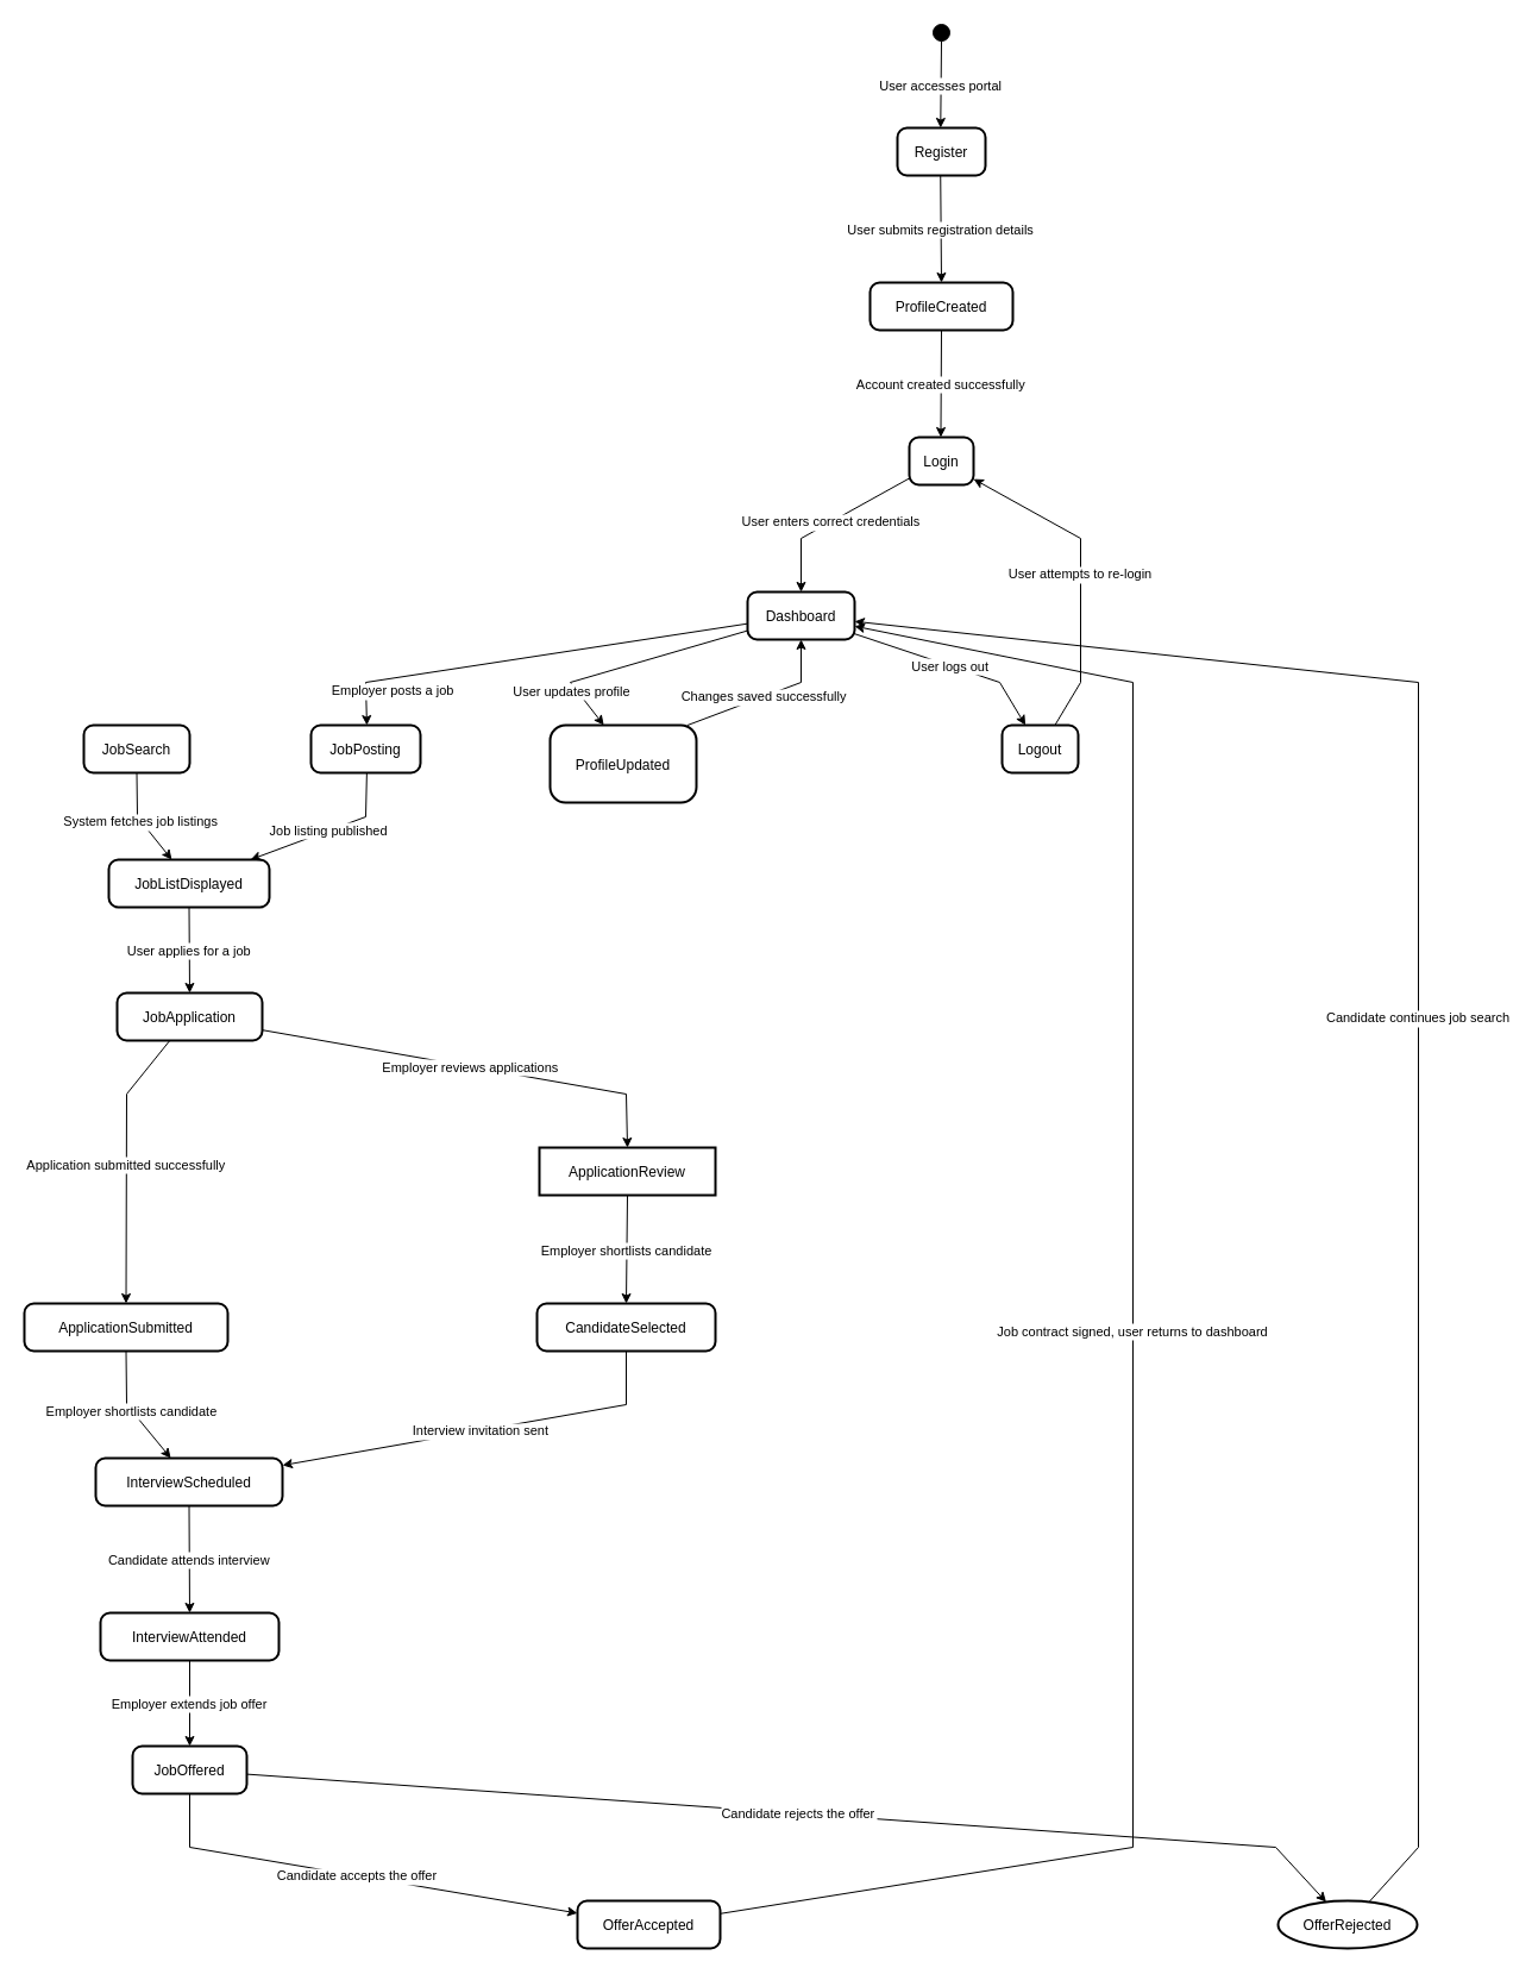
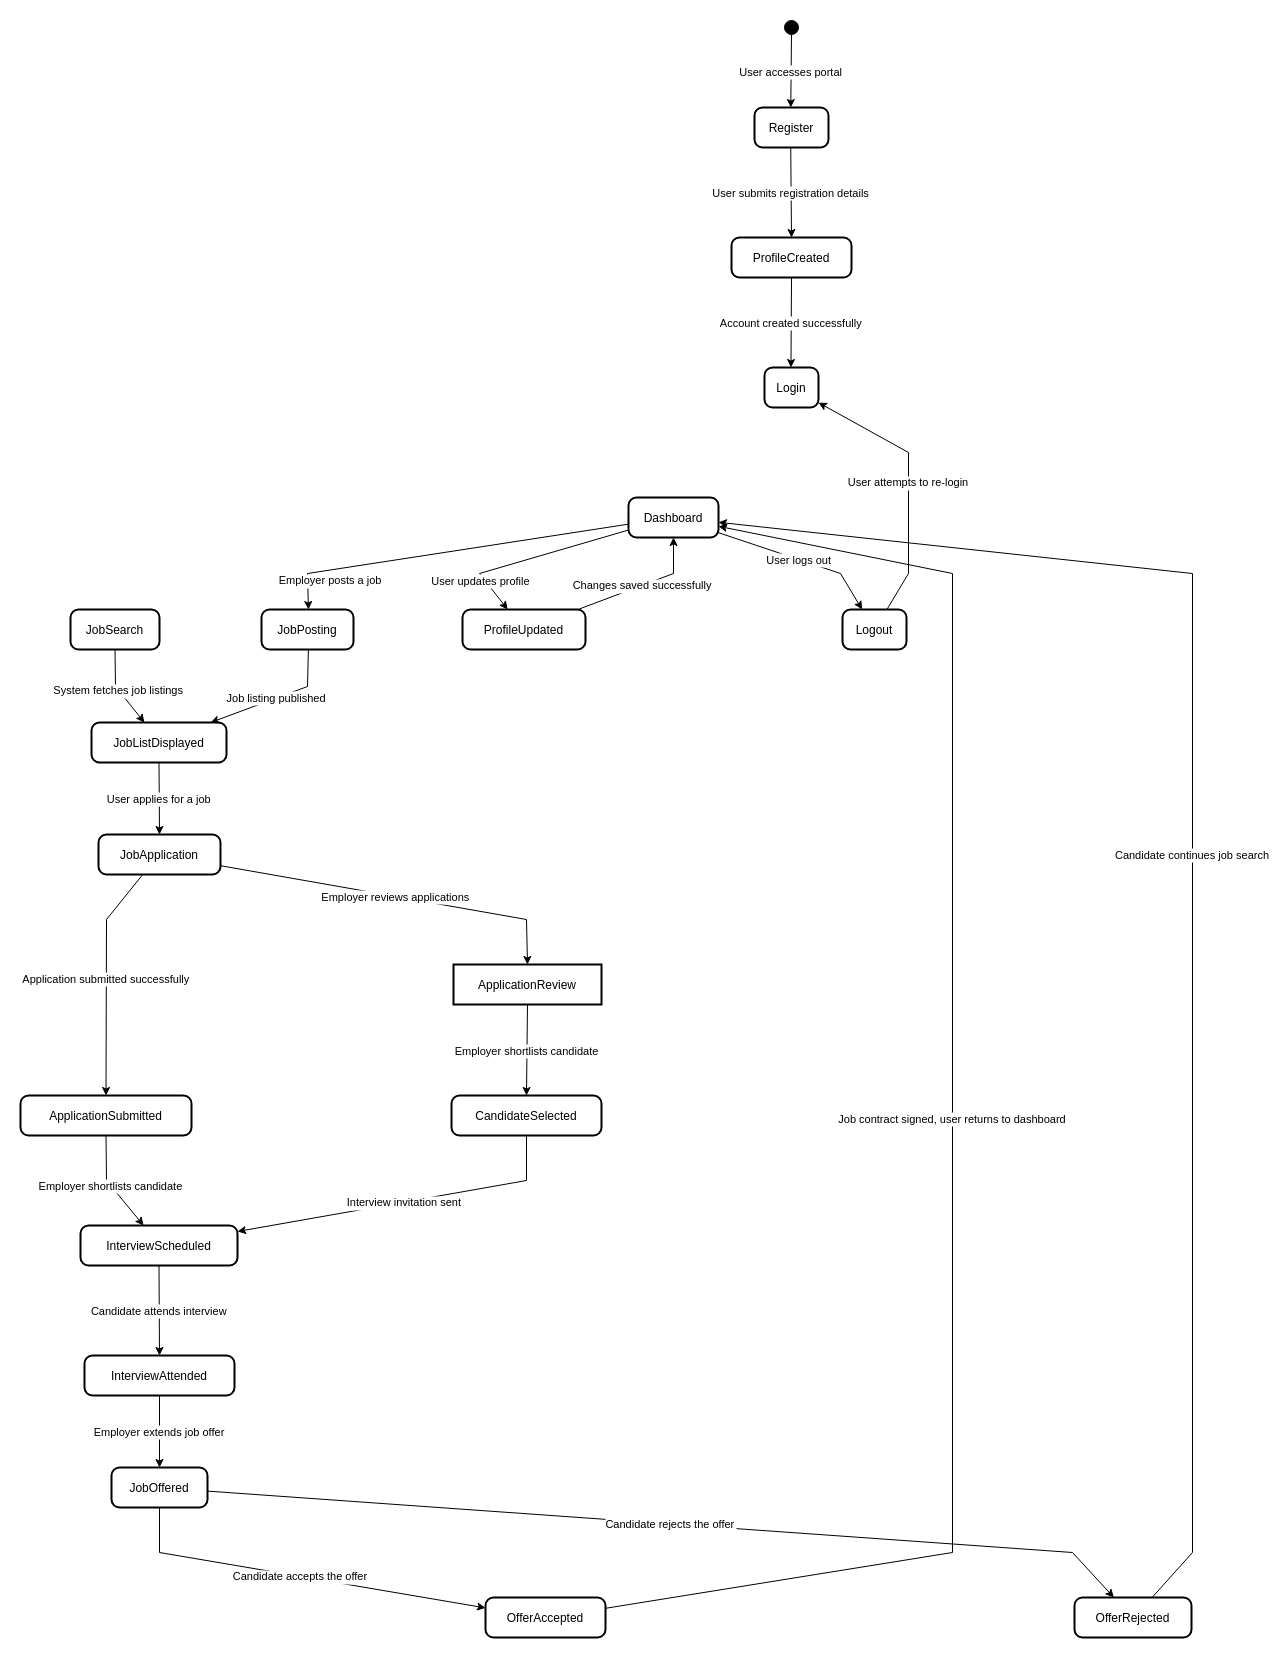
- <mxCell id="24" value="User enters correct credentials" style="curved=0;startArrow=none;;exitX=-0.01;exitY=0.87;entryX=0.5;entryY=-0.01;rounded=0;" edge="1" parent="1" source="5" target="6"><mxGeometry relative="1" as="geometry"><Array as="points"><mxPoint x="673" y="452" /></Array></mxGeometry></mxCell>
- <mxCell id="19" value="ProfileUpdated" style="rounded=1;arcSize=20;strokeWidth=2" vertex="1" parent="1"><mxGeometry x="462" y="609" width="123" height="65" as="geometry" /></mxCell>
+ <mxCell id="19" value="ProfileUpdated" style="rounded=1;arcSize=20;strokeWidth=2" vertex="1" parent="1"><mxGeometry x="462" y="609" width="123" height="40" as="geometry" /></mxCell>
- <mxCell id="15" value="OfferRejected" style="ellipse;arcSize=20;strokeWidth=2;" vertex="1" parent="1"><mxGeometry x="1074" y="1597" width="117" height="40" as="geometry" /></mxCell>
+ <mxCell id="15" value="OfferRejected" style="rounded=1;arcSize=20;strokeWidth=2" vertex="1" parent="1"><mxGeometry x="1074" y="1597" width="117" height="40" as="geometry" /></mxCell>
